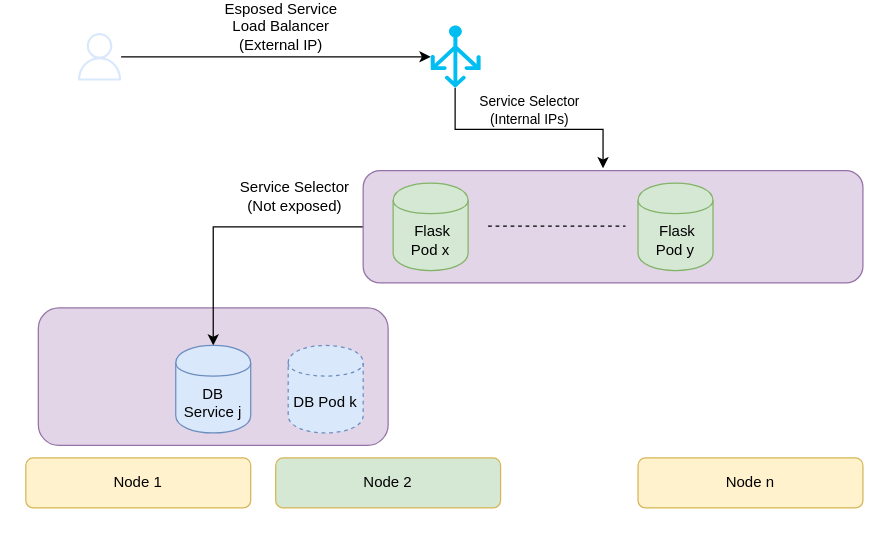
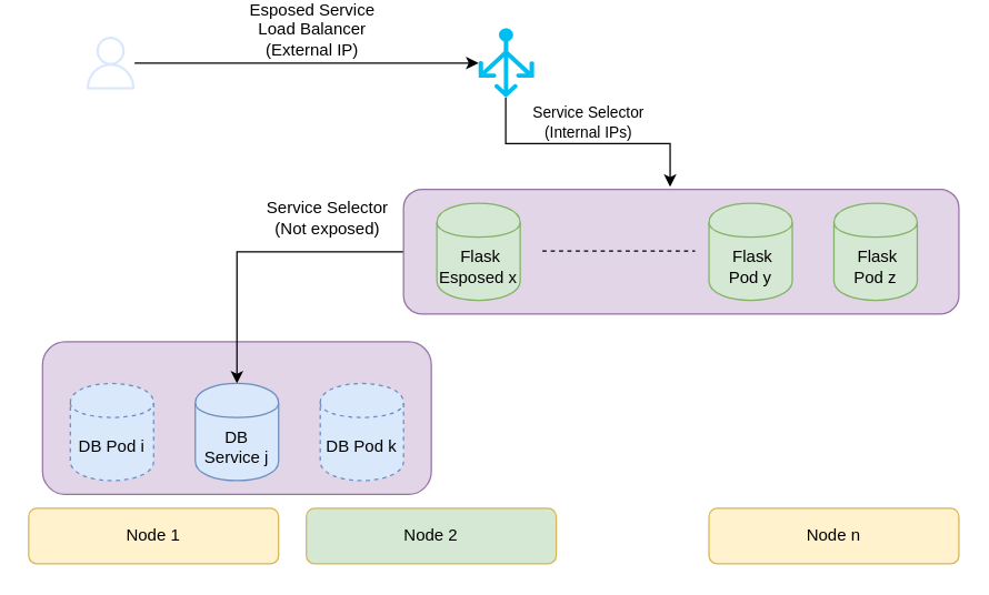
+ <mxCell id="14" value="&amp;nbsp;Flask &lt;br&gt;Pod z" style="shape=cylinder;whiteSpace=wrap;html=1;boundedLbl=1;backgroundOutline=1;fillColor=#d5e8d4;strokeColor=#82b366;" vertex="1" parent="1"><mxGeometry x="600" y="146" width="60" height="70" as="geometry" /></mxCell>
- <mxCell id="12" value="&amp;nbsp;Flask &lt;br&gt;Pod x" style="shape=cylinder;whiteSpace=wrap;html=1;boundedLbl=1;backgroundOutline=1;fillColor=#d5e8d4;strokeColor=#82b366;" vertex="1" parent="1"><mxGeometry x="314" y="146" width="60" height="70" as="geometry" /></mxCell>
+ <mxCell id="12" value="&amp;nbsp;Flask &lt;br&gt;Esposed x" style="shape=cylinder;whiteSpace=wrap;html=1;boundedLbl=1;backgroundOutline=1;fillColor=#d5e8d4;strokeColor=#82b366;" vertex="1" parent="1"><mxGeometry x="314" y="146" width="60" height="70" as="geometry" /></mxCell>
+ <mxCell id="11" value="DB Pod i" style="shape=cylinder;whiteSpace=wrap;html=1;boundedLbl=1;backgroundOutline=1;dashed=1;fillColor=#dae8fc;strokeColor=#6c8ebf;" vertex="1" parent="1"><mxGeometry x="50" y="276" width="60" height="70" as="geometry" /></mxCell>
